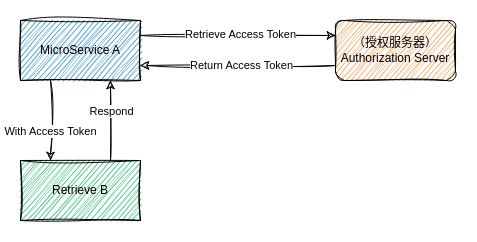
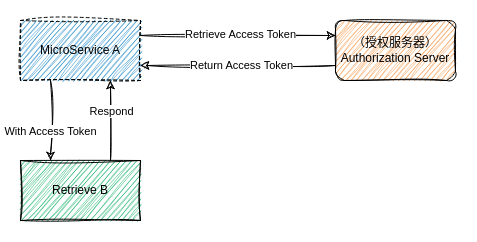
- <mxCell id="2" value="MicroService A" style="rounded=0;whiteSpace=wrap;html=1;fillColor=light-dark(#0078bf, #ededed);sketch=1;curveFitting=1;jiggle=2;" vertex="1" parent="1"><mxGeometry x="20" y="20" width="120" height="60" as="geometry" /></mxCell>
+ <mxCell id="2" value="MicroService A" style="rounded=0;whiteSpace=wrap;html=1;fillColor=light-dark(#0078bf, #ededed);sketch=1;curveFitting=1;jiggle=2;dashed=1;" vertex="1" parent="1"><mxGeometry x="20" y="20" width="120" height="60" as="geometry" /></mxCell>
